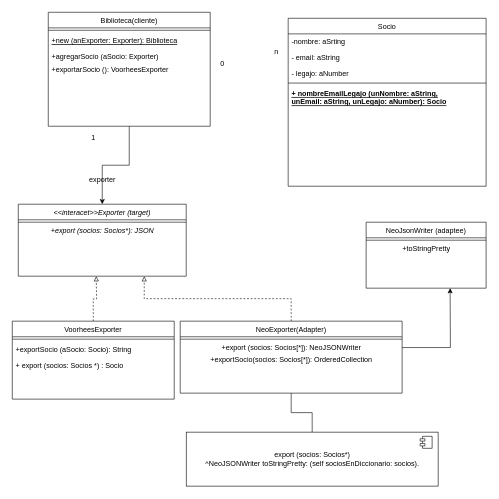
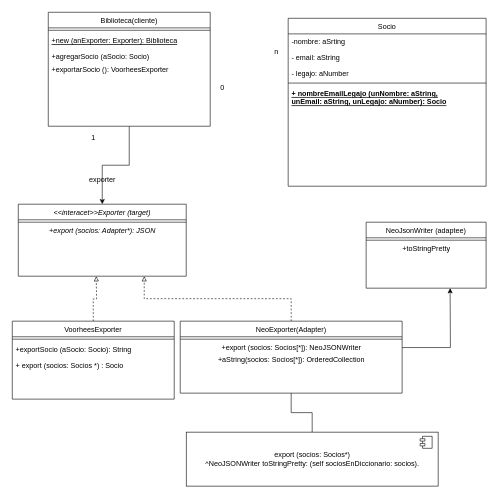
- <mxCell id="13" value="+agregarSocio (aSocio: Exporter)" style="text;align=left;verticalAlign=top;spacingLeft=4;spacingRight=4;overflow=hidden;rotatable=0;points=[[0,0.5],[1,0.5]];portConstraint=eastwest;" vertex="1" parent="10"><mxGeometry y="60" width="270" height="26" as="geometry" /></mxCell>
+ <mxCell id="13" value="+agregarSocio (aSocio: Socio)" style="text;align=left;verticalAlign=top;spacingLeft=4;spacingRight=4;overflow=hidden;rotatable=0;points=[[0,0.5],[1,0.5]];portConstraint=eastwest;" vertex="1" parent="10"><mxGeometry y="60" width="270" height="26" as="geometry" /></mxCell>
- <mxCell id="35" value="0" style="text;html=1;align=center;verticalAlign=middle;resizable=0;points=[];autosize=1;" vertex="1" parent="1"><mxGeometry x="360" y="96" width="20" height="20" as="geometry" /></mxCell>
+ <mxCell id="35" value="0" style="text;html=1;align=center;verticalAlign=middle;resizable=0;points=[];autosize=1;" vertex="1" parent="1"><mxGeometry x="360" y="136" width="20" height="20" as="geometry" /></mxCell>
- <mxCell id="22" value="&lt;i&gt;+export (socios: Socios*): JSON&lt;/i&gt;" style="text;html=1;align=center;verticalAlign=middle;resizable=0;points=[];autosize=1;" parent="20" vertex="1"><mxGeometry y="34" width="280" height="20" as="geometry" /></mxCell>
+ <mxCell id="22" value="&lt;i&gt;+export (socios: Adapter*): JSON&lt;/i&gt;" style="text;html=1;align=center;verticalAlign=middle;resizable=0;points=[];autosize=1;" parent="20" vertex="1"><mxGeometry y="34" width="280" height="20" as="geometry" /></mxCell>
- <mxCell id="33" value="+exportSocio(socios: Socios[*]): OrderedCollection" style="text;html=1;align=center;verticalAlign=middle;resizable=0;points=[];autosize=1;" parent="30" vertex="1"><mxGeometry y="54" width="370" height="20" as="geometry" /></mxCell>
+ <mxCell id="33" value="+aString(socios: Socios[*]): OrderedCollection" style="text;html=1;align=center;verticalAlign=middle;resizable=0;points=[];autosize=1;" parent="30" vertex="1"><mxGeometry y="54" width="370" height="20" as="geometry" /></mxCell>
